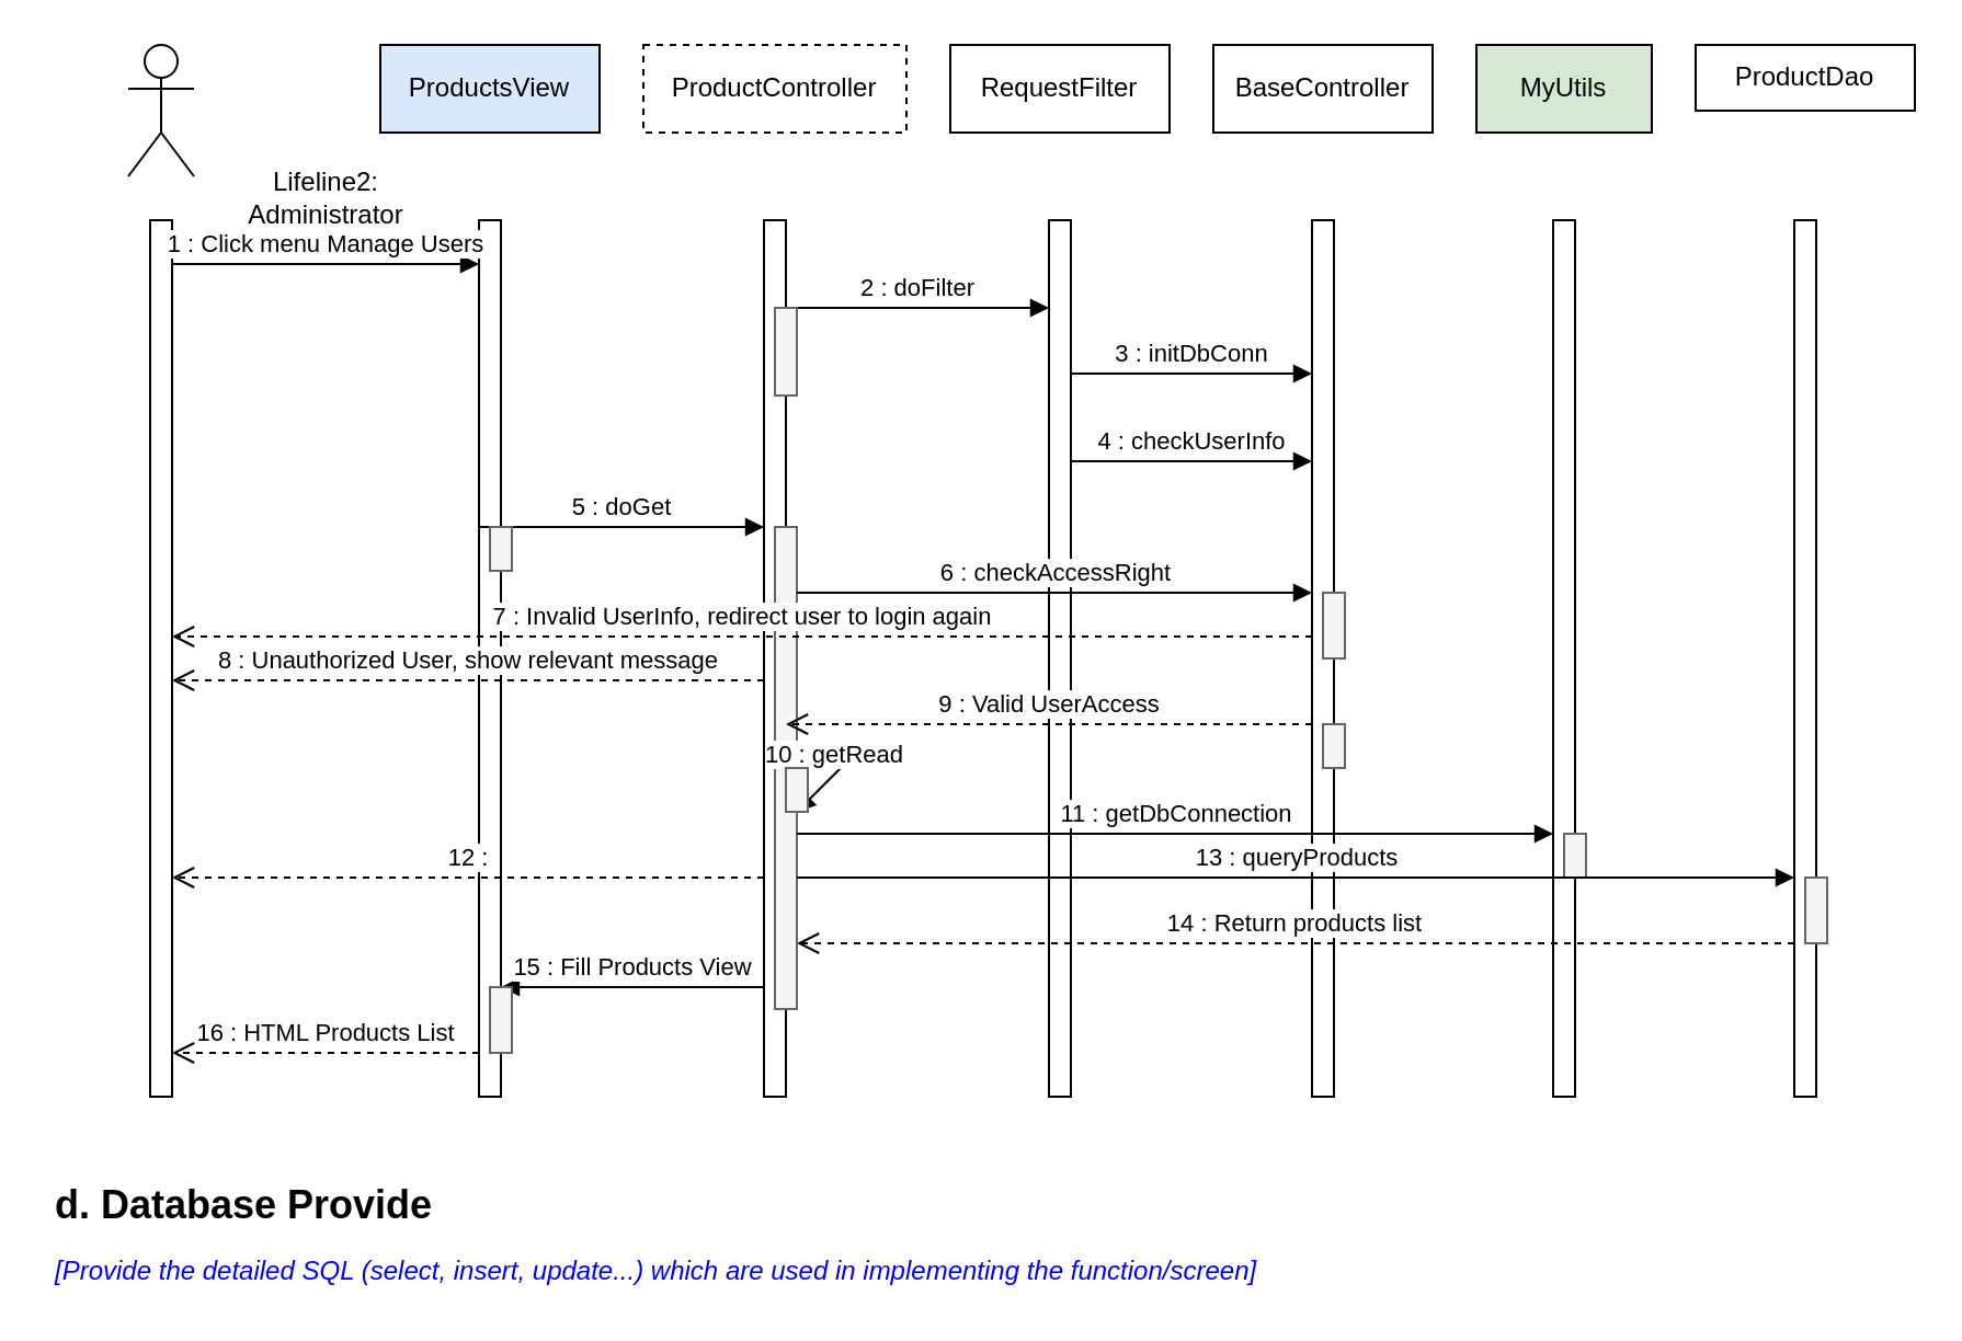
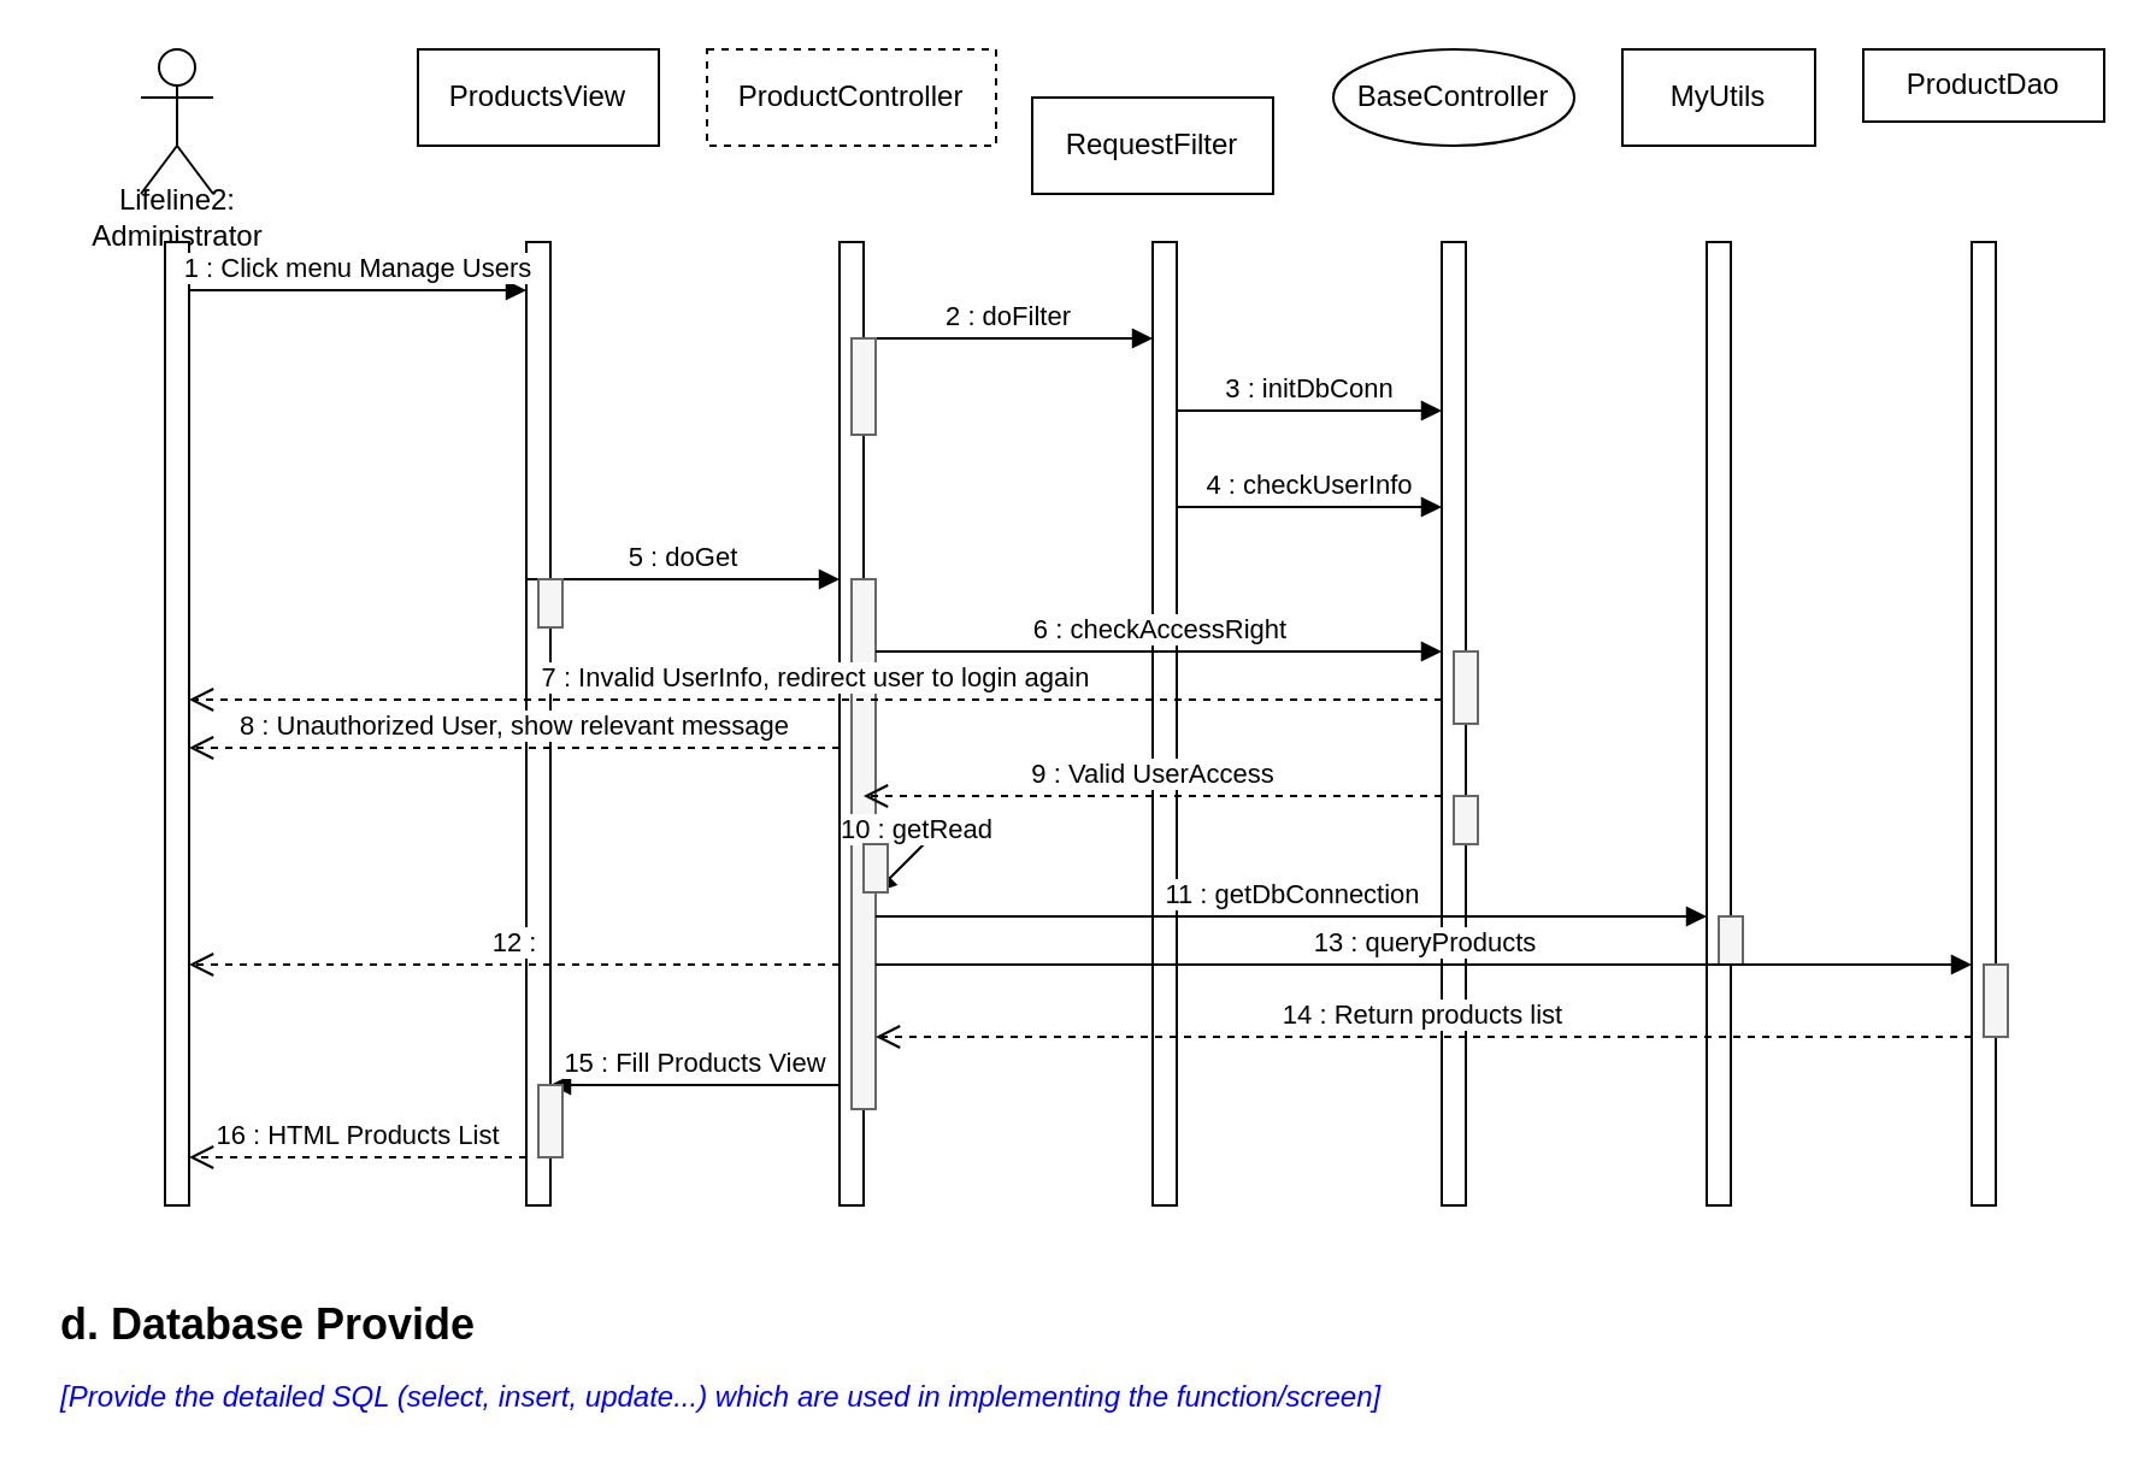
- <mxCell id="4" value="ProductsView" style="rounded=0;whiteSpace=wrap;html=1;fillColor=#dae8fc;" vertex="1" parent="1"><mxGeometry x="173" y="20" width="100" height="40" as="geometry" /></mxCell>
+ <mxCell id="4" value="ProductsView" style="rounded=0;whiteSpace=wrap;html=1;" vertex="1" parent="1"><mxGeometry x="173" y="20" width="100" height="40" as="geometry" /></mxCell>
- <mxCell id="6" value="RequestFilter" style="rounded=0;whiteSpace=wrap;html=1;" vertex="1" parent="1"><mxGeometry x="433" y="20" width="100" height="40" as="geometry" /></mxCell>
+ <mxCell id="6" value="RequestFilter" style="rounded=0;whiteSpace=wrap;html=1;" vertex="1" parent="1"><mxGeometry x="428" y="40" width="100" height="40" as="geometry" /></mxCell>
- <mxCell id="7" value="BaseController" style="rounded=0;whiteSpace=wrap;html=1;" vertex="1" parent="1"><mxGeometry x="553" y="20" width="100" height="40" as="geometry" /></mxCell>
+ <mxCell id="7" value="BaseController" style="ellipse;whiteSpace=wrap;html=1;" vertex="1" parent="1"><mxGeometry x="553" y="20" width="100" height="40" as="geometry" /></mxCell>
- <mxCell id="8" value="MyUtils" style="rounded=0;whiteSpace=wrap;html=1;fillColor=#d5e8d4;" vertex="1" parent="1"><mxGeometry x="673" y="20" width="80" height="40" as="geometry" /></mxCell>
+ <mxCell id="8" value="MyUtils" style="rounded=0;whiteSpace=wrap;html=1;" vertex="1" parent="1"><mxGeometry x="673" y="20" width="80" height="40" as="geometry" /></mxCell>
- <mxCell id="3" value="Lifeline2: Administrator" style="text;html=1;strokeColor=none;fillColor=none;align=center;verticalAlign=middle;whiteSpace=wrap;rounded=0;" vertex="1" parent="1"><mxGeometry x="95.5" y="80" width="105" height="20" as="geometry" /></mxCell>
+ <mxCell id="3" value="Lifeline2: Administrator" style="text;html=1;strokeColor=none;fillColor=none;align=center;verticalAlign=middle;whiteSpace=wrap;rounded=0;" vertex="1" parent="1"><mxGeometry x="20.5" y="80" width="105" height="20" as="geometry" /></mxCell>
